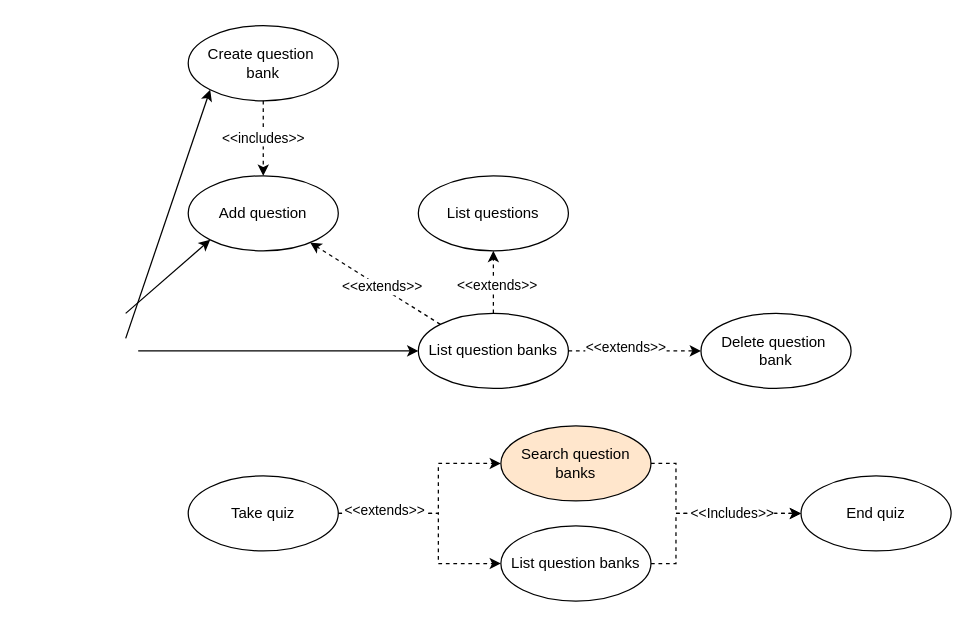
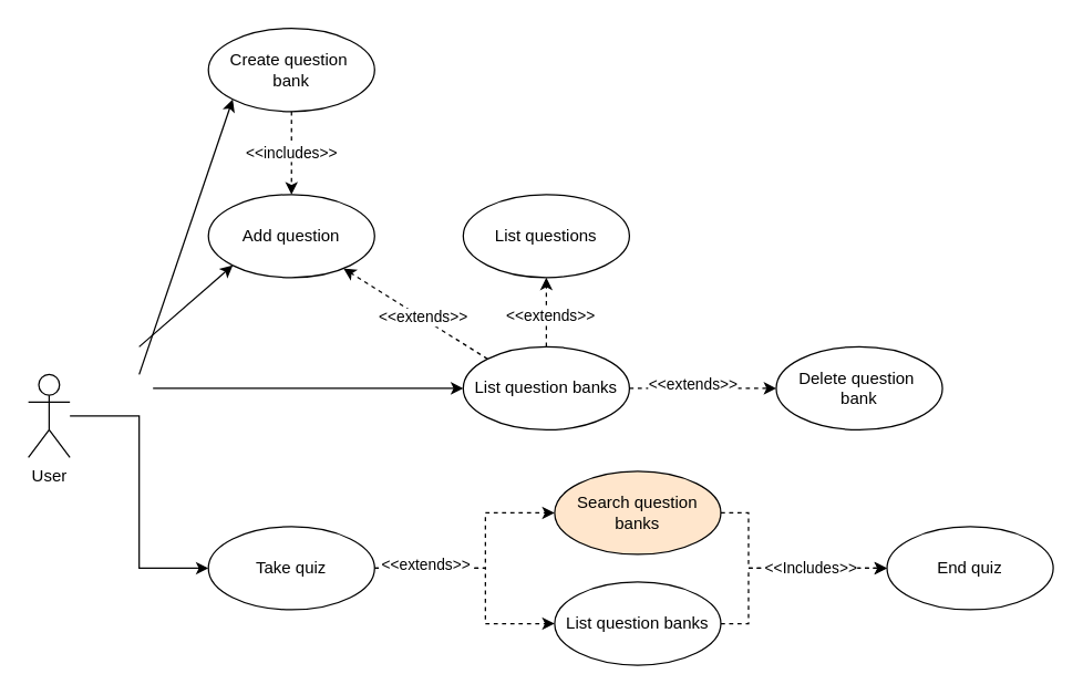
+ <mxCell id="4" value="User" style="shape=umlActor;verticalLabelPosition=bottom;verticalAlign=top;html=1;outlineConnect=0;" parent="1" vertex="1"><mxGeometry x="20" y="270" width="30" height="60" as="geometry" /></mxCell>
+ <mxCell id="3" style="edgeStyle=orthogonalEdgeStyle;rounded=0;orthogonalLoop=1;jettySize=auto;html=1;entryX=0;entryY=0.5;entryDx=0;entryDy=0;" parent="1" source="4" target="24" edge="1"><mxGeometry relative="1" as="geometry" /></mxCell>
